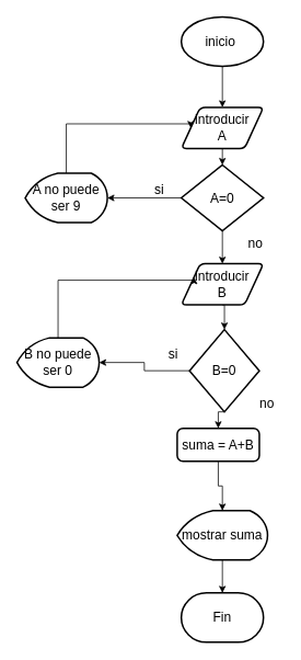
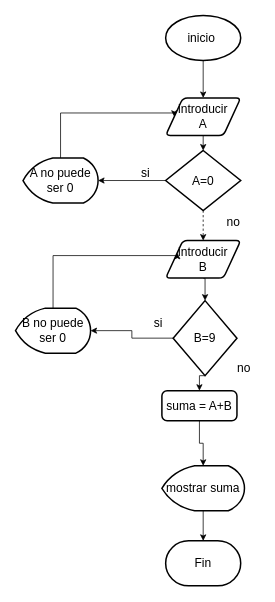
- <mxCell id="17" value="A no puede ser 9" style="strokeWidth=2;html=1;shape=mxgraph.flowchart.display;whiteSpace=wrap;fontSize=16;" vertex="1" parent="1"><mxGeometry x="30" y="210" width="100" height="60" as="geometry" /></mxCell>
+ <mxCell id="17" value="A no puede ser 0" style="strokeWidth=2;html=1;shape=mxgraph.flowchart.display;whiteSpace=wrap;fontSize=16;" vertex="1" parent="1"><mxGeometry x="30" y="210" width="100" height="60" as="geometry" /></mxCell>
- <mxCell id="14" style="edgeStyle=orthogonalEdgeStyle;rounded=0;orthogonalLoop=1;jettySize=auto;html=1;exitX=0.5;exitY=1;exitDx=0;exitDy=0;exitPerimeter=0;entryX=0.5;entryY=0;entryDx=0;entryDy=0;fontSize=16;" edge="1" parent="1" source="15" target="7"><mxGeometry relative="1" as="geometry" /></mxCell>
+ <mxCell id="14" style="edgeStyle=orthogonalEdgeStyle;rounded=0;orthogonalLoop=1;jettySize=auto;html=1;exitX=0.5;exitY=1;exitDx=0;exitDy=0;exitPerimeter=0;entryX=0.5;entryY=0;entryDx=0;entryDy=0;fontSize=16;dashed=1;" edge="1" parent="1" source="15" target="7"><mxGeometry relative="1" as="geometry" /></mxCell>
- <mxCell id="24" value="B=0" style="strokeWidth=2;html=1;shape=mxgraph.flowchart.decision;whiteSpace=wrap;fontSize=16;" vertex="1" parent="1"><mxGeometry x="230" y="400" width="85" height="100" as="geometry" /></mxCell>
+ <mxCell id="24" value="B=9" style="strokeWidth=2;html=1;shape=mxgraph.flowchart.decision;whiteSpace=wrap;fontSize=16;" vertex="1" parent="1"><mxGeometry x="230" y="400" width="85" height="100" as="geometry" /></mxCell>
